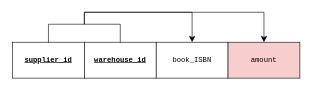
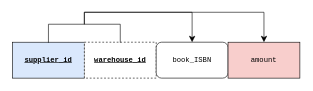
- <mxCell id="2" value="supplier_id" style="rounded=0;whiteSpace=wrap;html=1;fontStyle=5;fontFamily=Courier New;labelBackgroundColor=none;" parent="1" vertex="1"><mxGeometry x="20" y="70" width="120" height="60" as="geometry" /></mxCell>
+ <mxCell id="2" value="supplier_id" style="rounded=0;whiteSpace=wrap;html=1;fontStyle=5;fontFamily=Courier New;labelBackgroundColor=none;fillColor=#dae8fc;" parent="1" vertex="1"><mxGeometry x="20" y="70" width="120" height="60" as="geometry" /></mxCell>
- <mxCell id="3" value="warehouse_id" style="rounded=0;whiteSpace=wrap;html=1;fontStyle=5;fontFamily=Courier New;labelBackgroundColor=none;" parent="1" vertex="1"><mxGeometry x="140" y="70" width="120" height="60" as="geometry" /></mxCell>
+ <mxCell id="3" value="warehouse_id" style="rounded=0;whiteSpace=wrap;html=1;fontStyle=5;fontFamily=Courier New;labelBackgroundColor=none;dashed=1;" parent="1" vertex="1"><mxGeometry x="140" y="70" width="120" height="60" as="geometry" /></mxCell>
- <mxCell id="4" value="book_ISBN" style="rounded=0;whiteSpace=wrap;html=1;fontFamily=Courier New;labelBackgroundColor=none;" parent="1" vertex="1"><mxGeometry x="260" y="70" width="120" height="60" as="geometry" /></mxCell>
+ <mxCell id="4" value="book_ISBN" style="whiteSpace=wrap;html=1;fontFamily=Courier New;labelBackgroundColor=none;rounded=1;" parent="1" vertex="1"><mxGeometry x="260" y="70" width="120" height="60" as="geometry" /></mxCell>
